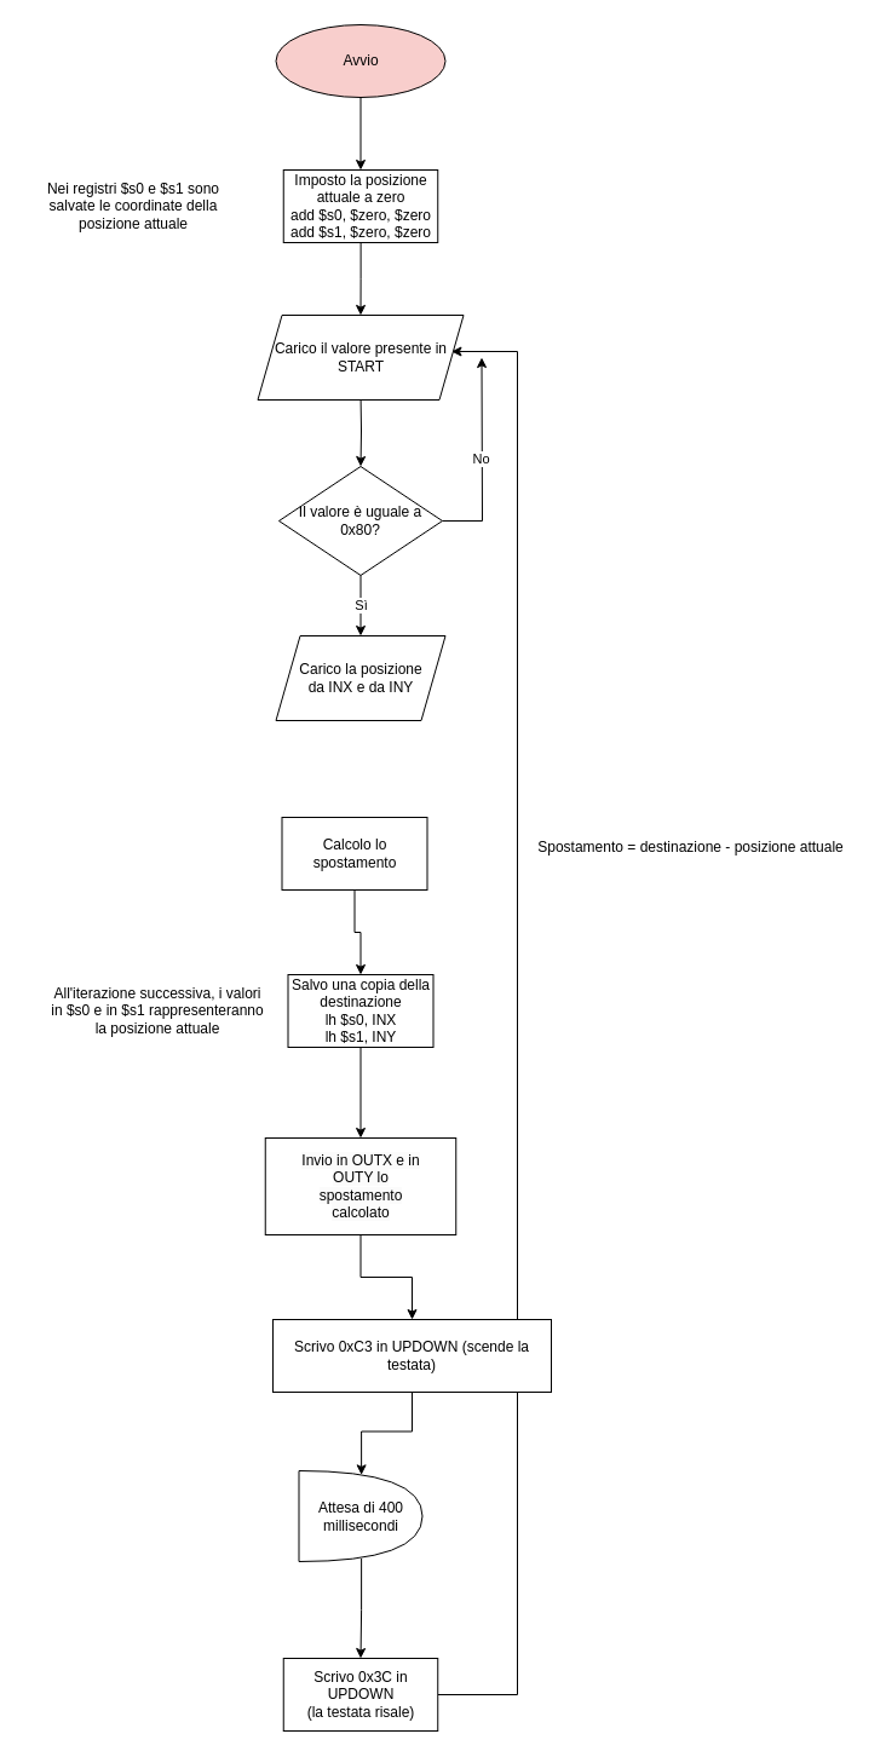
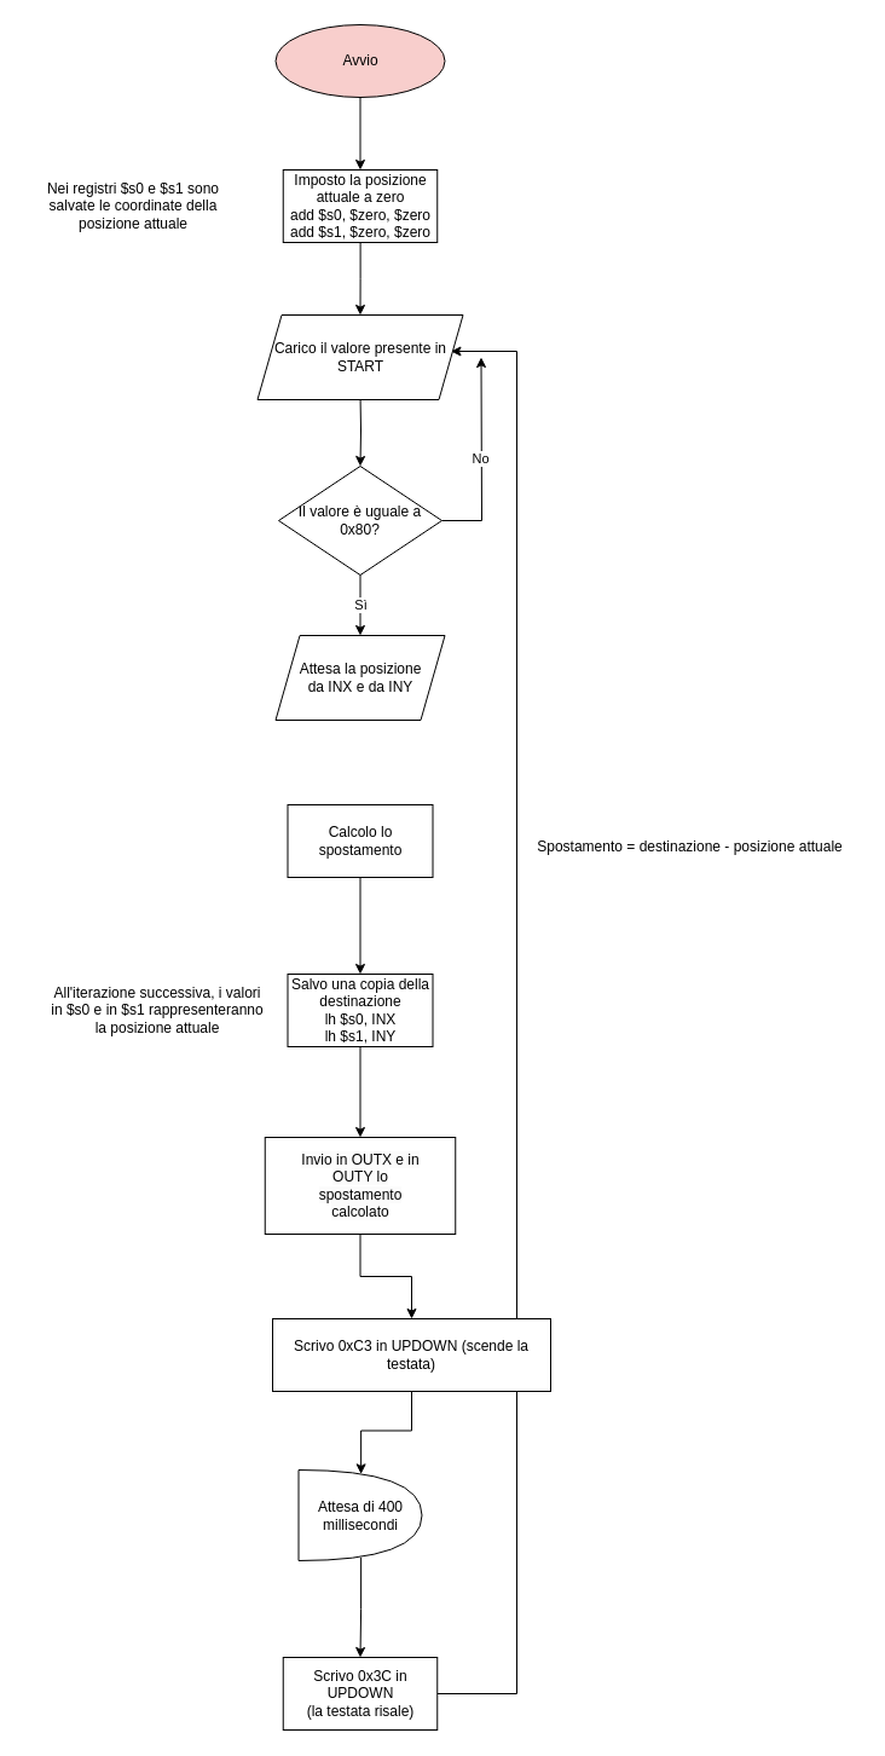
- <mxCell id="18" value="Carico la posizione&lt;br&gt;da INX e da INY" style="shape=parallelogram;perimeter=parallelogramPerimeter;whiteSpace=wrap;html=1;fixedSize=1;" vertex="1" parent="1"><mxGeometry x="227.5" y="525" width="140" height="70" as="geometry" /></mxCell>
+ <mxCell id="18" value="Attesa la posizione&lt;br&gt;da INX e da INY" style="shape=parallelogram;perimeter=parallelogramPerimeter;whiteSpace=wrap;html=1;fixedSize=1;" vertex="1" parent="1"><mxGeometry x="227.5" y="525" width="140" height="70" as="geometry" /></mxCell>
- <mxCell id="8" value="Calcolo lo spostamento" style="whiteSpace=wrap;html=1;rounded=0;" parent="1" vertex="1"><mxGeometry x="232.5" y="675" width="120" height="60" as="geometry" /></mxCell>
+ <mxCell id="8" value="Calcolo lo spostamento" style="whiteSpace=wrap;html=1;rounded=0;" parent="1" vertex="1"><mxGeometry x="237.5" y="665" width="120" height="60" as="geometry" /></mxCell>
